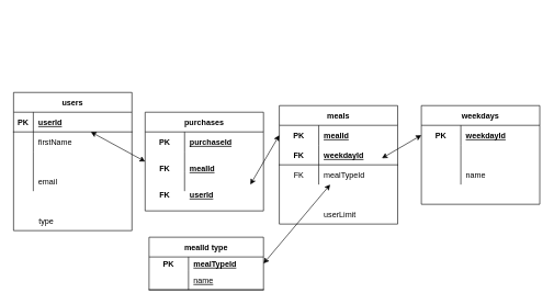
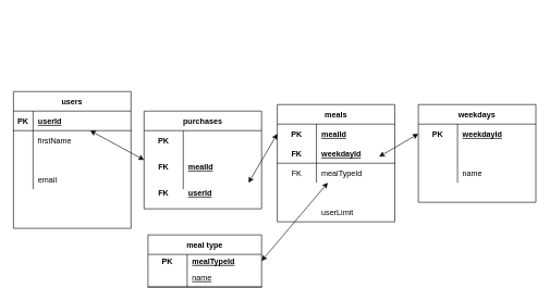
- <mxCell id="55" value="purchaseId" style="shape=partialRectangle;connectable=0;fillColor=none;top=0;left=0;bottom=0;right=0;align=left;spacingLeft=6;fontStyle=5;overflow=hidden;" vertex="1" parent="53"><mxGeometry x="60" width="120" height="30" as="geometry"><mxRectangle width="120" height="30" as="alternateBounds" /></mxGeometry></mxCell>
- <mxCell id="16" value="type" style="shape=partialRectangle;connectable=0;fillColor=none;top=0;left=0;bottom=0;right=0;align=left;spacingLeft=6;overflow=hidden;" vertex="1" parent="3"><mxGeometry x="30.5" y="180" width="150" height="30" as="geometry"><mxRectangle width="150" height="30" as="alternateBounds" /></mxGeometry></mxCell>
- <mxCell id="42" value="mealId type" style="shape=table;startSize=30;container=1;collapsible=1;childLayout=tableLayout;fixedRows=1;rowLines=0;fontStyle=1;align=center;resizeLast=1;strokeColor=default;" vertex="1" parent="1"><mxGeometry x="226" y="360" width="174" height="80" as="geometry" /></mxCell>
+ <mxCell id="42" value="meal type" style="shape=table;startSize=30;container=1;collapsible=1;childLayout=tableLayout;fixedRows=1;rowLines=0;fontStyle=1;align=center;resizeLast=1;strokeColor=default;" vertex="1" parent="1"><mxGeometry x="226" y="360" width="174" height="80" as="geometry" /></mxCell>
